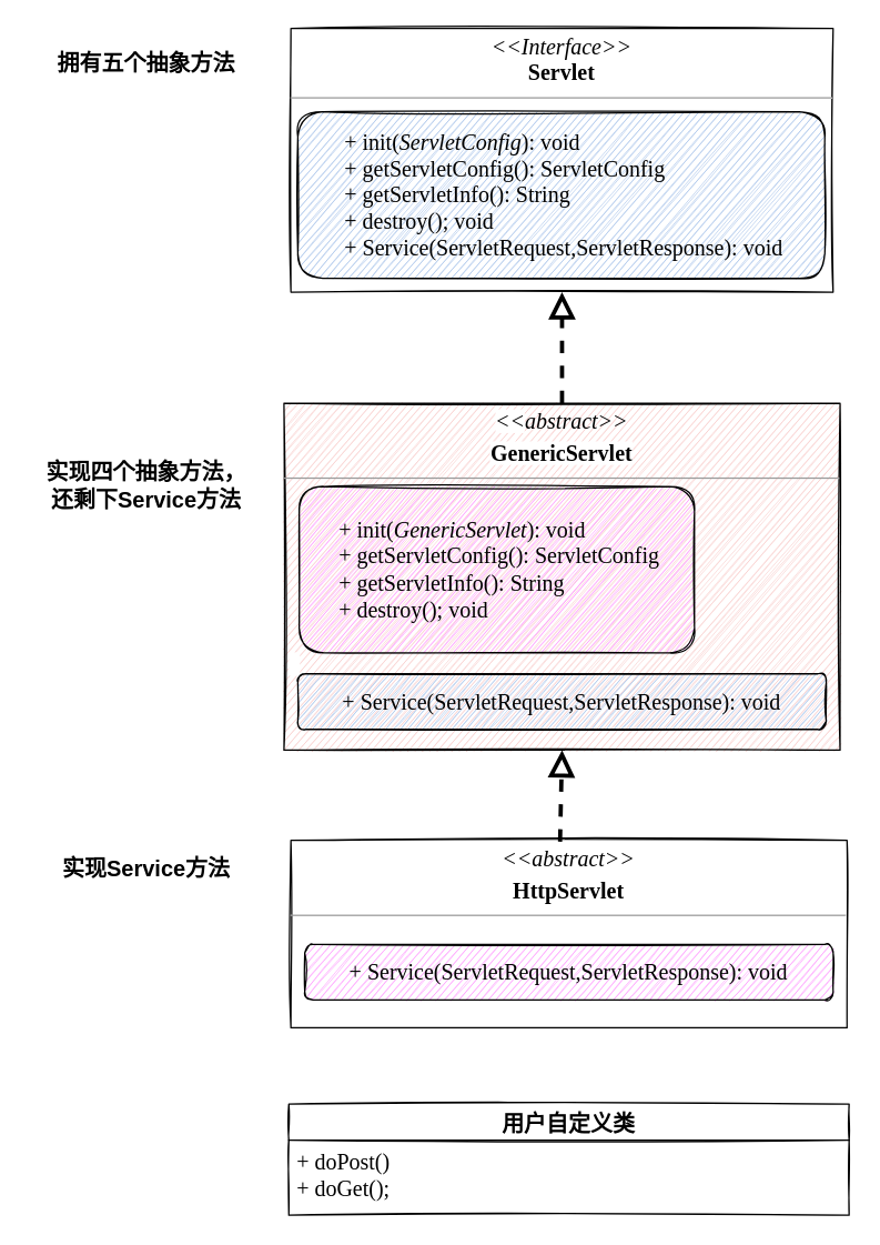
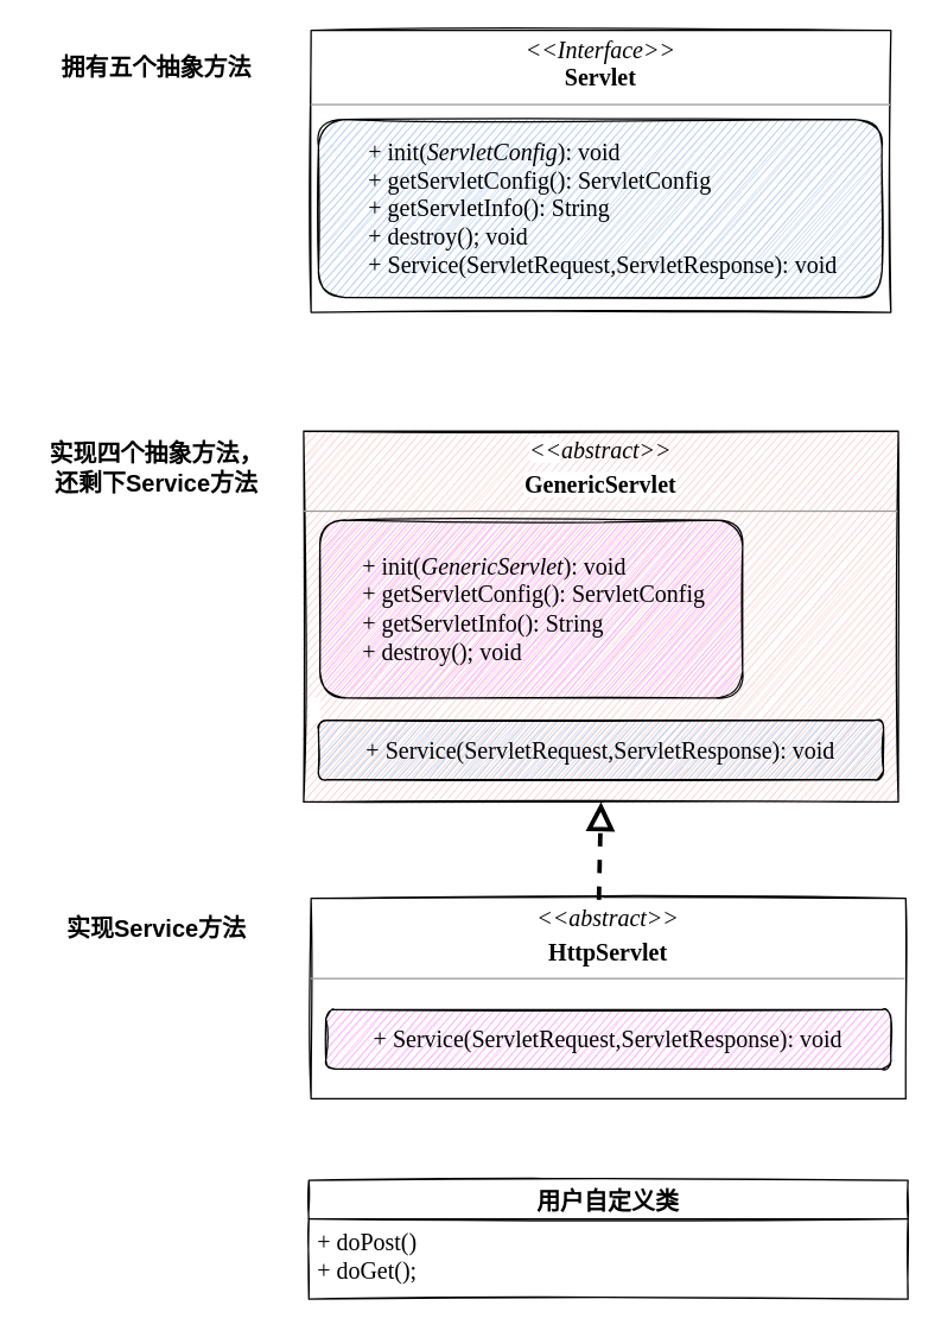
- <mxCell id="15" value="" style="endArrow=block;dashed=1;endFill=0;endSize=12;html=1;fontFamily=Comic Sans MS;fontSize=16;strokeWidth=3;entryX=0.5;entryY=1;entryDx=0;entryDy=0;exitX=0.5;exitY=0;exitDx=0;exitDy=0;" edge="1" parent="1" source="3" target="2"><mxGeometry width="160" relative="1" as="geometry"><mxPoint x="412" y="275" as="sourcePoint" /><mxPoint x="407" y="210" as="targetPoint" /></mxGeometry></mxCell>
- <mxCell id="10" value="实现四个抽象方法，还剩下Service方法" style="text;html=1;strokeColor=none;fillColor=none;align=center;verticalAlign=middle;whiteSpace=wrap;rounded=0;fontSize=16;fontStyle=1" vertex="1" parent="1"><mxGeometry x="30" y="325" width="150" height="50" as="geometry" /></mxCell>
+ <mxCell id="10" value="实现四个抽象方法，还剩下Service方法" style="text;html=1;strokeColor=none;fillColor=none;align=center;verticalAlign=middle;whiteSpace=wrap;rounded=0;fontSize=16;fontStyle=1" vertex="1" parent="1"><mxGeometry x="30" y="290" width="150" height="50" as="geometry" /></mxCell>
